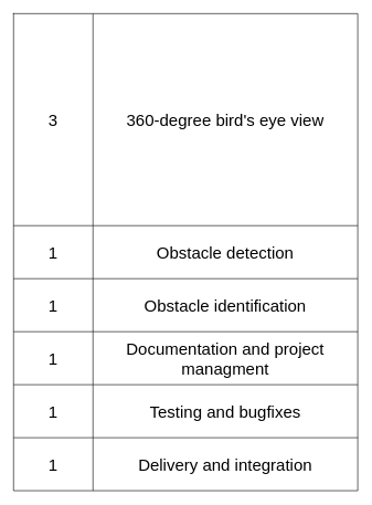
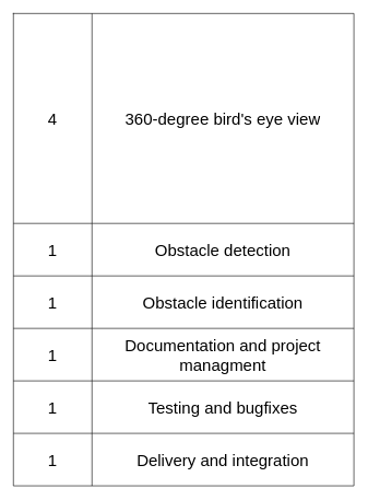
- <mxCell id="4" value="3" style="shape=partialRectangle;html=1;whiteSpace=wrap;connectable=0;strokeColor=inherit;overflow=hidden;fillColor=none;top=0;left=0;bottom=0;right=0;pointerEvents=1;fontSize=25;" vertex="1" parent="3"><mxGeometry width="120" height="320" as="geometry"><mxRectangle width="120" height="320" as="alternateBounds" /></mxGeometry></mxCell>
+ <mxCell id="4" value="4" style="shape=partialRectangle;html=1;whiteSpace=wrap;connectable=0;strokeColor=inherit;overflow=hidden;fillColor=none;top=0;left=0;bottom=0;right=0;pointerEvents=1;fontSize=25;" vertex="1" parent="3"><mxGeometry width="120" height="320" as="geometry"><mxRectangle width="120" height="320" as="alternateBounds" /></mxGeometry></mxCell>
